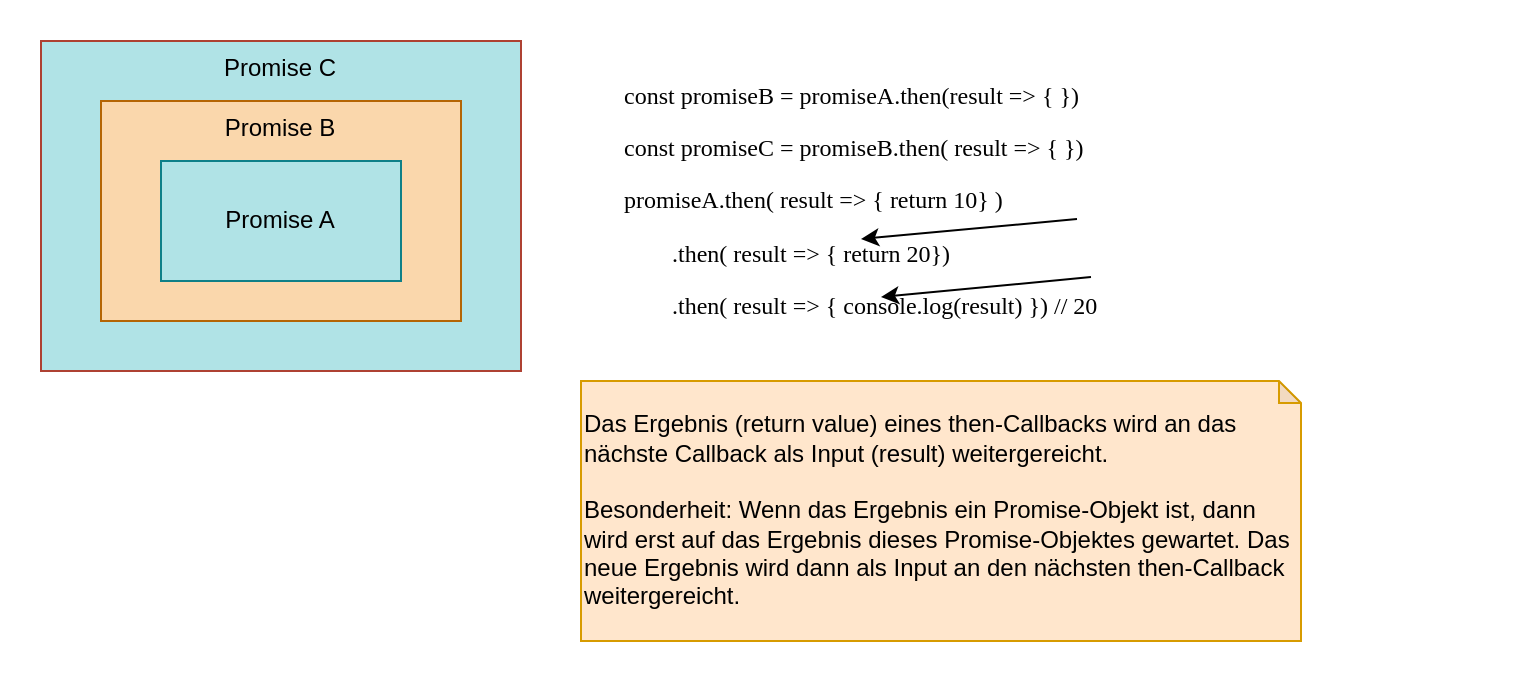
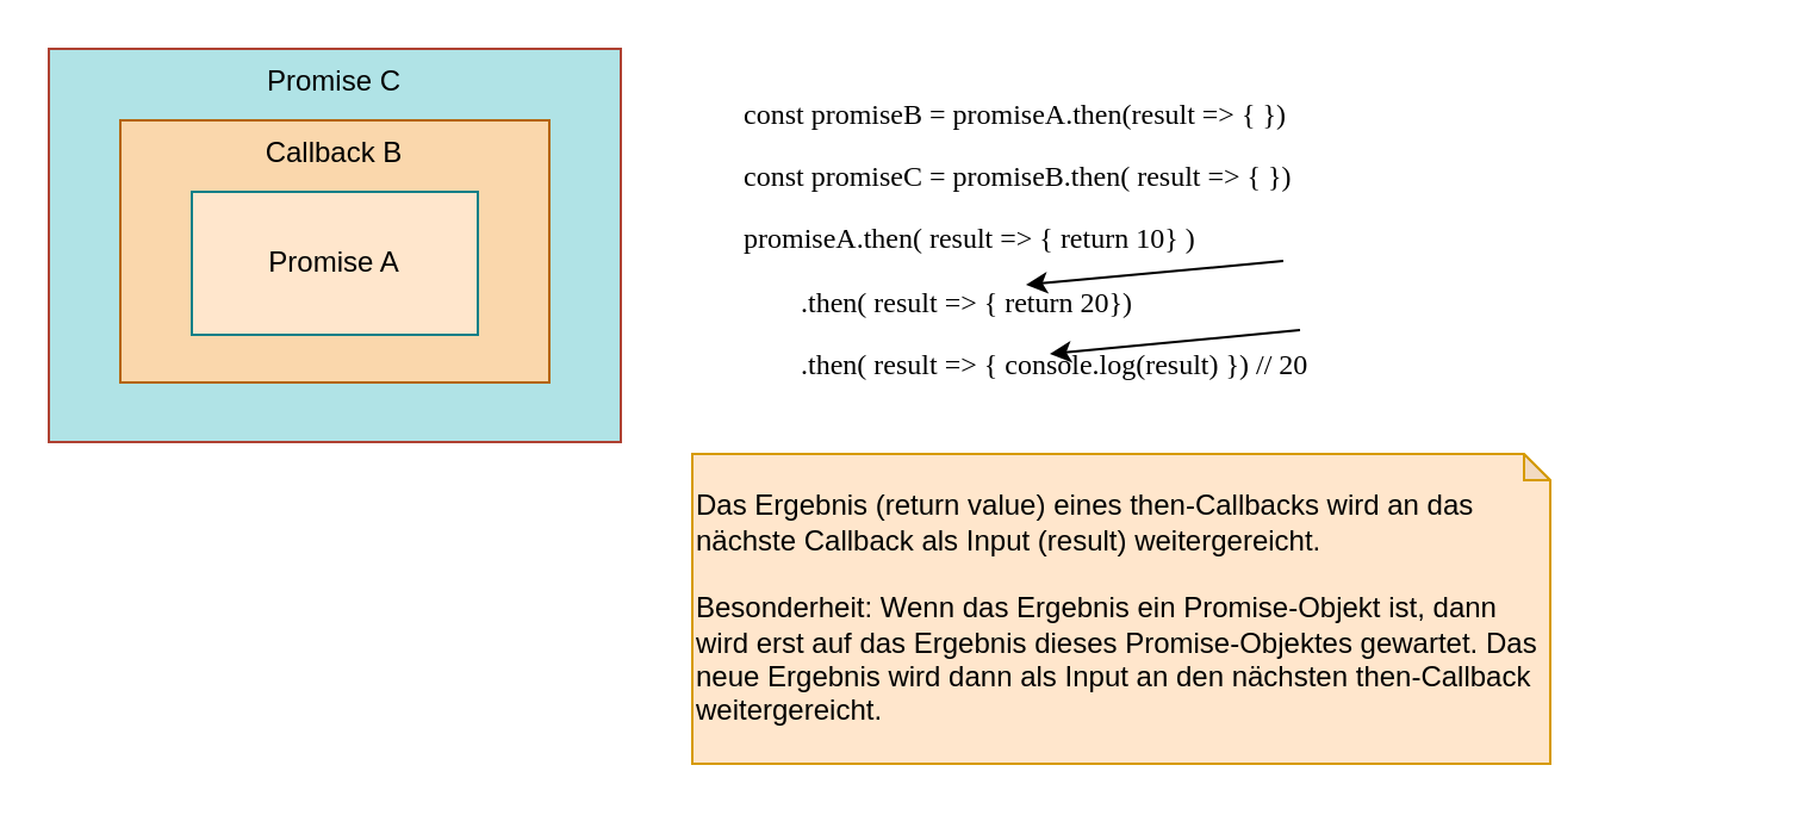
- <mxCell id="3" value="Promise B" style="rounded=0;whiteSpace=wrap;html=1;verticalAlign=top;fillColor=#fad7ac;strokeColor=#b46504;" vertex="1" parent="1"><mxGeometry x="50" y="50" width="180" height="110" as="geometry" /></mxCell>
+ <mxCell id="3" value="Callback B" style="rounded=0;whiteSpace=wrap;html=1;verticalAlign=top;fillColor=#fad7ac;strokeColor=#b46504;" vertex="1" parent="1"><mxGeometry x="50" y="50" width="180" height="110" as="geometry" /></mxCell>
- <mxCell id="4" value="Promise A" style="rounded=0;whiteSpace=wrap;html=1;fillColor=#b0e3e6;strokeColor=#0e8088;" vertex="1" parent="1"><mxGeometry x="80" y="80" width="120" height="60" as="geometry" /></mxCell>
+ <mxCell id="4" value="Promise A" style="rounded=0;whiteSpace=wrap;html=1;fillColor=#ffe6cc;strokeColor=#0e8088;" vertex="1" parent="1"><mxGeometry x="80" y="80" width="120" height="60" as="geometry" /></mxCell>
